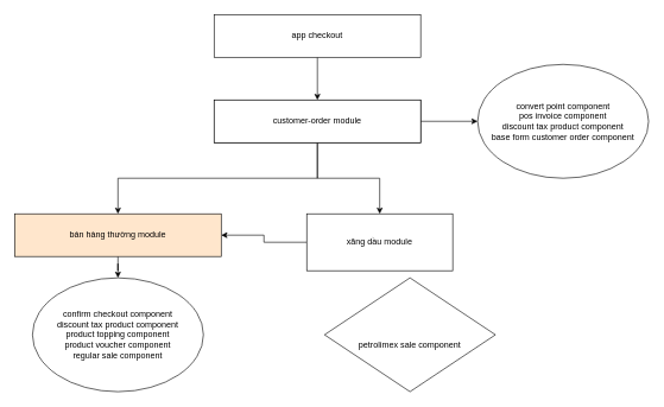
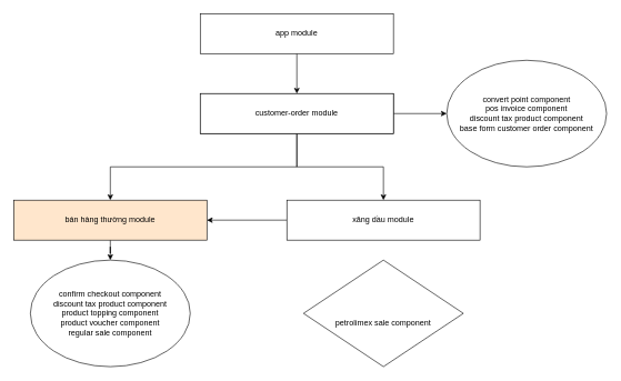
- <mxCell id="3" value="app checkout" style="rounded=0;whiteSpace=wrap;html=1;" vertex="1" parent="1"><mxGeometry x="300" y="20" width="290" height="60" as="geometry" /></mxCell>
+ <mxCell id="3" value="app module" style="rounded=0;whiteSpace=wrap;html=1;" vertex="1" parent="1"><mxGeometry x="300" y="20" width="290" height="60" as="geometry" /></mxCell>
- <mxCell id="13" value="xăng dầu module" style="rounded=0;whiteSpace=wrap;html=1;" vertex="1" parent="1"><mxGeometry x="430" y="300" width="205" height="80" as="geometry" /></mxCell>
+ <mxCell id="13" value="xăng dầu module" style="rounded=0;whiteSpace=wrap;html=1;" vertex="1" parent="1"><mxGeometry x="430" y="300" width="290" height="60" as="geometry" /></mxCell>
